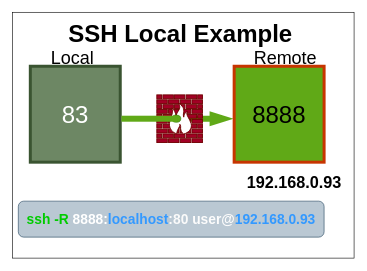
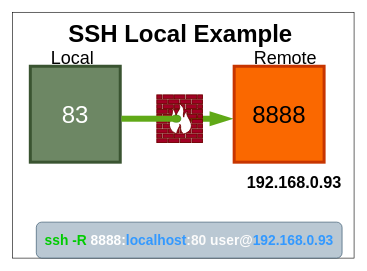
- <mxCell id="11" value="&lt;div&gt;&lt;span&gt;8888&lt;/span&gt;&lt;/div&gt;" style="whiteSpace=wrap;html=1;fontSize=40;fillColor=#60a917;fontColor=#000000;strokeColor=#C73500;align=center;strokeWidth=5;" parent="1" vertex="1"><mxGeometry x="390" y="110" width="150" height="160" as="geometry" /></mxCell>
+ <mxCell id="11" value="&lt;div&gt;&lt;span&gt;8888&lt;/span&gt;&lt;/div&gt;" style="whiteSpace=wrap;html=1;fontSize=40;fillColor=#fa6800;fontColor=#000000;strokeColor=#C73500;align=center;strokeWidth=5;" parent="1" vertex="1"><mxGeometry x="390" y="110" width="150" height="160" as="geometry" /></mxCell>
- <mxCell id="4" value="&lt;b style=&quot;font-size: 23px&quot;&gt;&lt;font style=&quot;font-size: 23px&quot;&gt;&lt;font style=&quot;font-size: 23px&quot; color=&quot;#00cc00&quot;&gt;ssh -R&lt;/font&gt;&amp;nbsp;&lt;font color=&quot;#ffffff&quot;&gt;8888:&lt;/font&gt;&lt;font color=&quot;#3399ff&quot;&gt;localhost&lt;/font&gt;&lt;font color=&quot;#fafafa&quot;&gt;:80&lt;/font&gt; &lt;font color=&quot;#fcfcfc&quot;&gt;user@&lt;/font&gt;&lt;font color=&quot;#3399ff&quot;&gt;192.168.0.93&lt;/font&gt;&lt;/font&gt;&lt;/b&gt;" style="whiteSpace=wrap;html=1;fillColor=#bac8d3;strokeColor=#23445d;rounded=1;" parent="1" vertex="1"><mxGeometry x="30" y="335" width="510" height="60" as="geometry" /></mxCell>
+ <mxCell id="4" value="&lt;b style=&quot;font-size: 23px&quot;&gt;&lt;font style=&quot;font-size: 23px&quot;&gt;&lt;font style=&quot;font-size: 23px&quot; color=&quot;#00cc00&quot;&gt;ssh -R&lt;/font&gt;&amp;nbsp;&lt;font color=&quot;#ffffff&quot;&gt;8888:&lt;/font&gt;&lt;font color=&quot;#3399ff&quot;&gt;localhost&lt;/font&gt;&lt;font color=&quot;#fafafa&quot;&gt;:80&lt;/font&gt; &lt;font color=&quot;#fcfcfc&quot;&gt;user@&lt;/font&gt;&lt;font color=&quot;#3399ff&quot;&gt;192.168.0.93&lt;/font&gt;&lt;/font&gt;&lt;/b&gt;" style="whiteSpace=wrap;html=1;fillColor=#bac8d3;strokeColor=#23445d;rounded=1;" parent="1" vertex="1"><mxGeometry x="60" y="370" width="510" height="60" as="geometry" /></mxCell>
